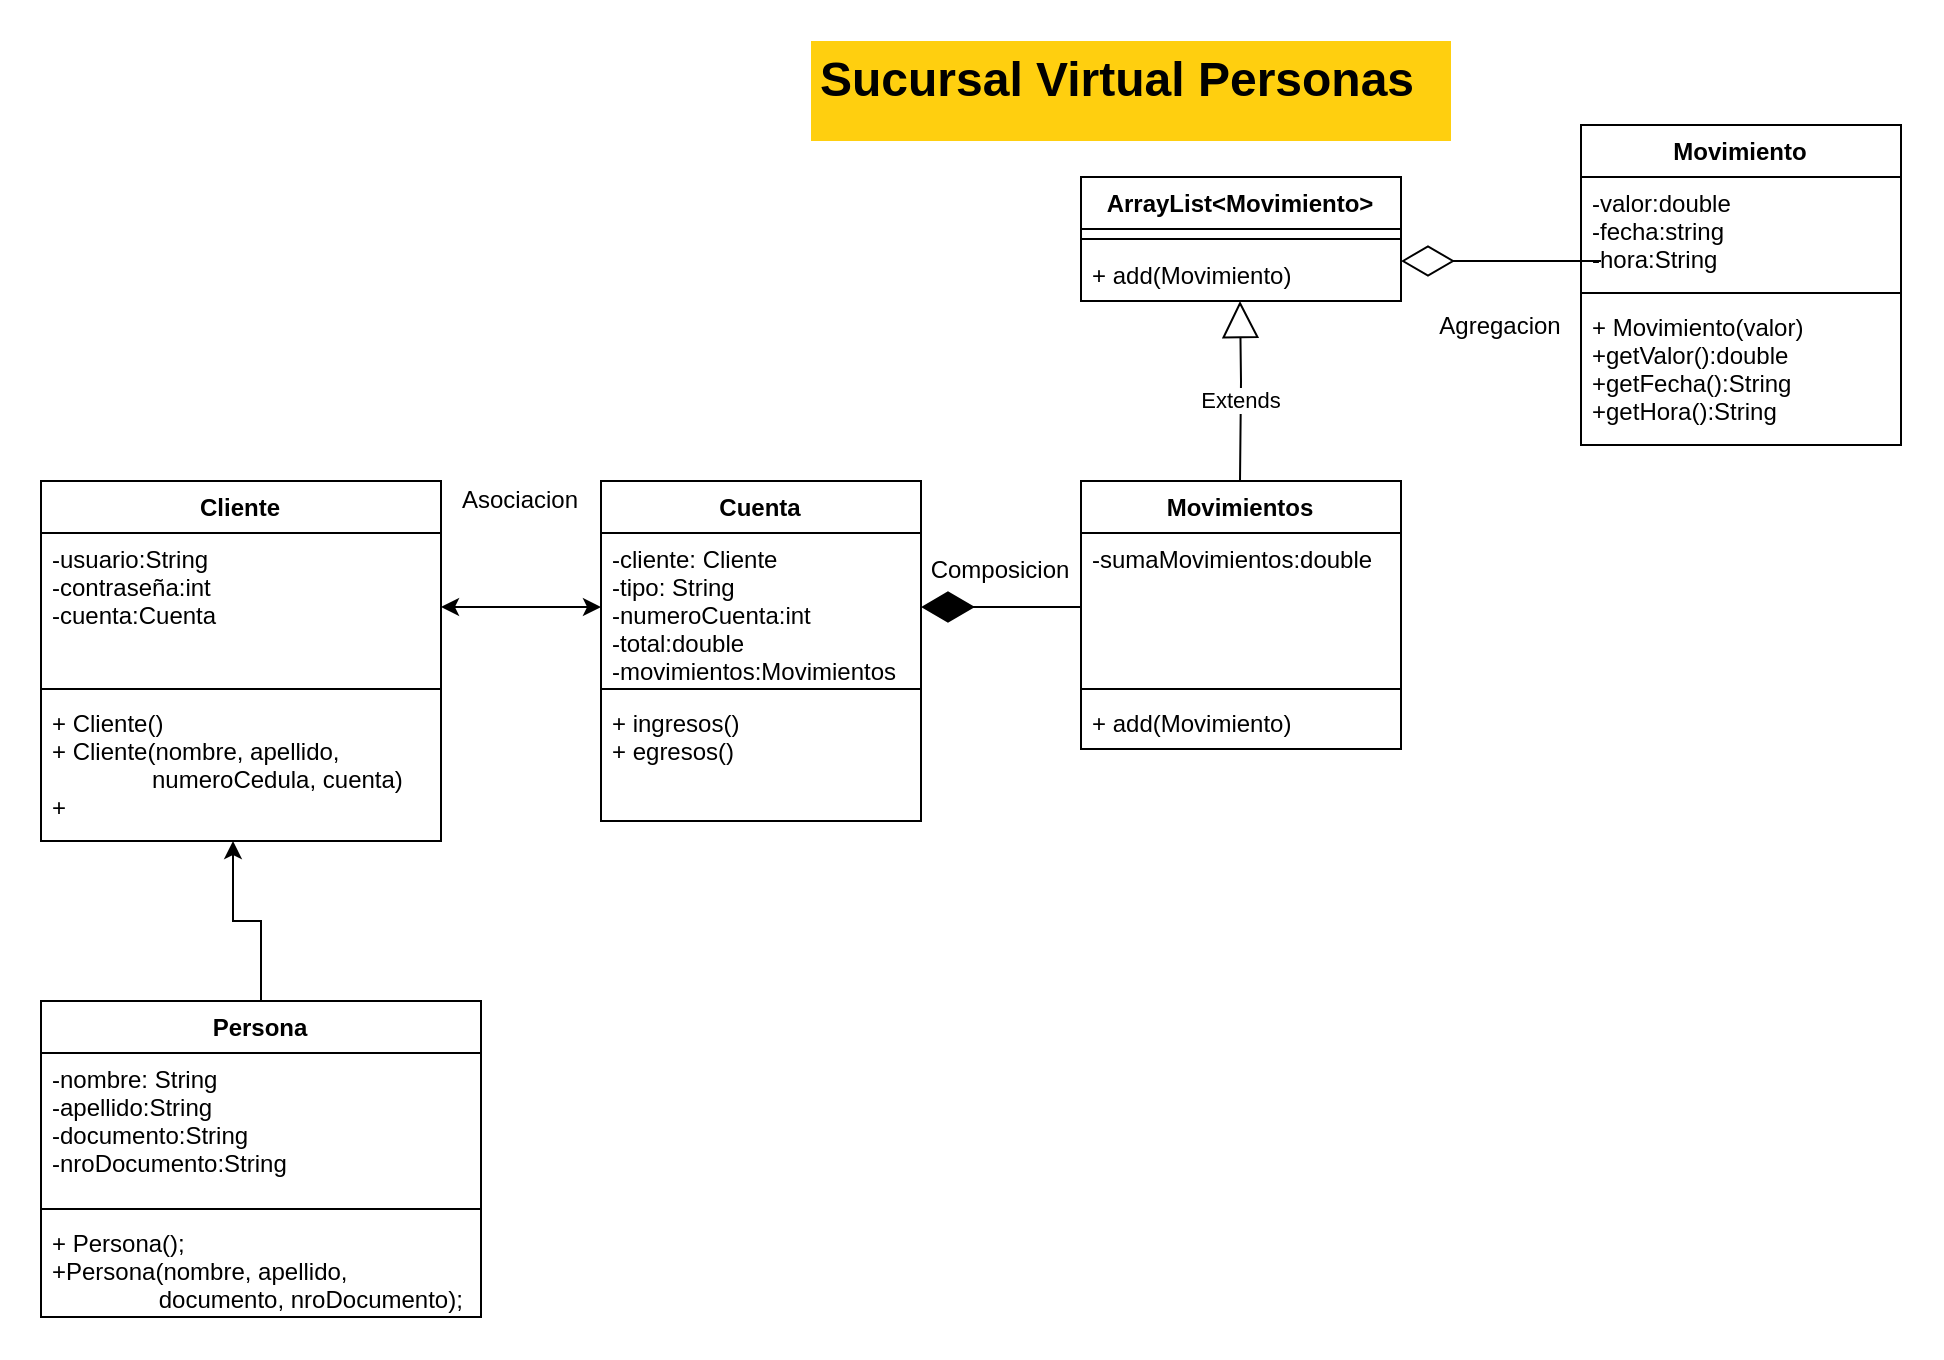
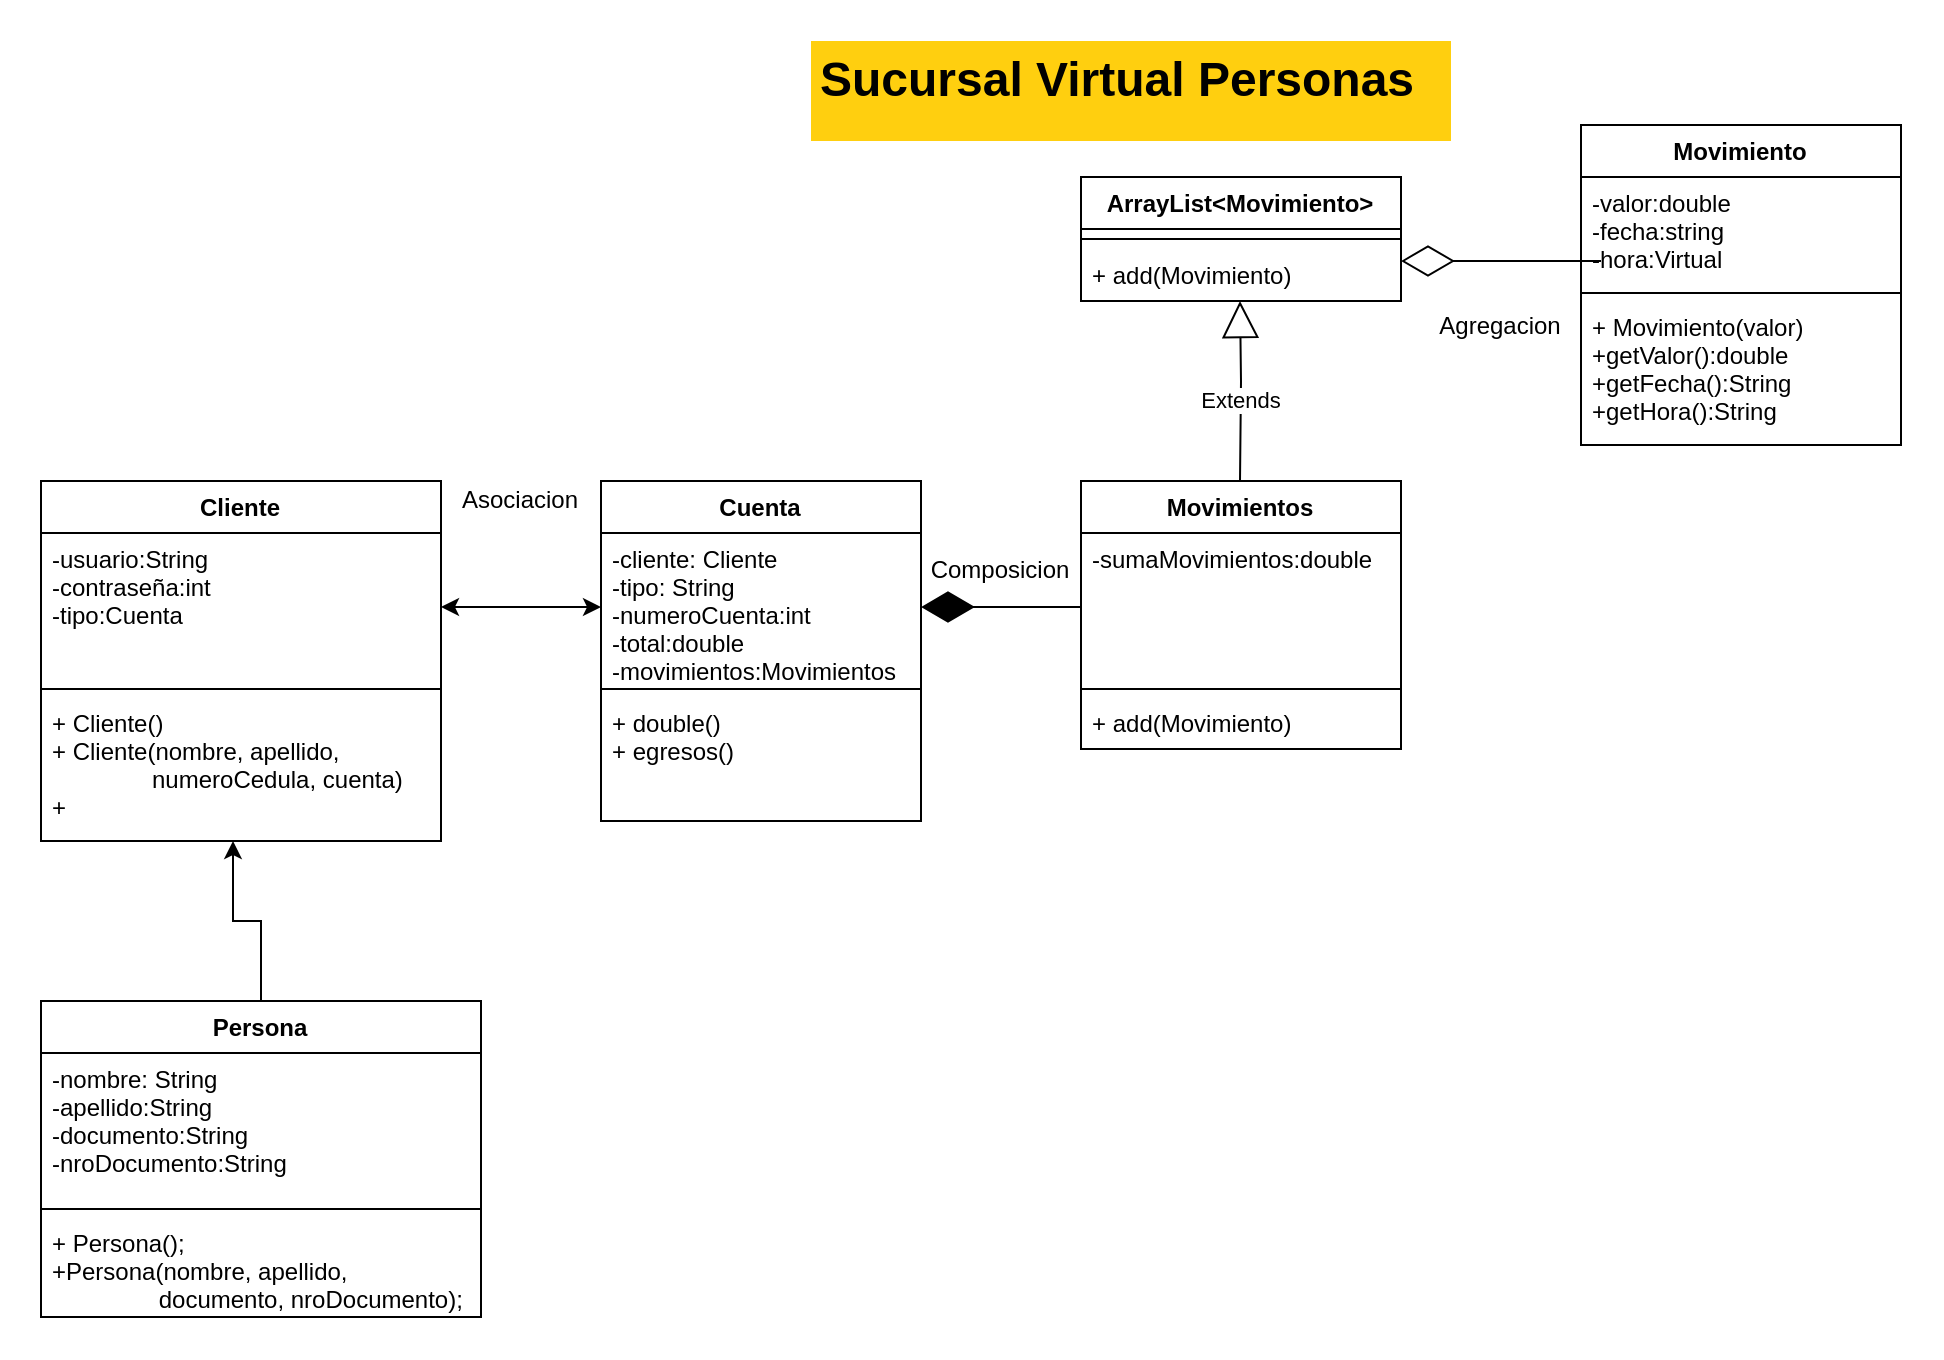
- <mxCell id="15" value="-valor:double&#10;-fecha:string&#10;-hora:String&#10;" style="text;strokeColor=none;fillColor=none;align=left;verticalAlign=top;spacingLeft=4;spacingRight=4;overflow=hidden;rotatable=0;points=[[0,0.5],[1,0.5]];portConstraint=eastwest;" parent="14" vertex="1"><mxGeometry y="26" width="160" height="54" as="geometry" /></mxCell>
+ <mxCell id="15" value="-valor:double&#10;-fecha:string&#10;-hora:Virtual&#10;" style="text;strokeColor=none;fillColor=none;align=left;verticalAlign=top;spacingLeft=4;spacingRight=4;overflow=hidden;rotatable=0;points=[[0,0.5],[1,0.5]];portConstraint=eastwest;" parent="14" vertex="1"><mxGeometry y="26" width="160" height="54" as="geometry" /></mxCell>
- <mxCell id="3" value="-usuario:String&#10;-contraseña:int&#10;-cuenta:Cuenta" style="text;strokeColor=none;fillColor=none;align=left;verticalAlign=top;spacingLeft=4;spacingRight=4;overflow=hidden;rotatable=0;points=[[0,0.5],[1,0.5]];portConstraint=eastwest;" parent="2" vertex="1"><mxGeometry y="26" width="200" height="74" as="geometry" /></mxCell>
+ <mxCell id="3" value="-usuario:String&#10;-contraseña:int&#10;-tipo:Cuenta" style="text;strokeColor=none;fillColor=none;align=left;verticalAlign=top;spacingLeft=4;spacingRight=4;overflow=hidden;rotatable=0;points=[[0,0.5],[1,0.5]];portConstraint=eastwest;" parent="2" vertex="1"><mxGeometry y="26" width="200" height="74" as="geometry" /></mxCell>
- <mxCell id="9" value="+ ingresos()&#10;+ egresos()" style="text;strokeColor=none;fillColor=none;align=left;verticalAlign=top;spacingLeft=4;spacingRight=4;overflow=hidden;rotatable=0;points=[[0,0.5],[1,0.5]];portConstraint=eastwest;" parent="6" vertex="1"><mxGeometry y="108" width="160" height="62" as="geometry" /></mxCell>
+ <mxCell id="9" value="+ double()&#10;+ egresos()" style="text;strokeColor=none;fillColor=none;align=left;verticalAlign=top;spacingLeft=4;spacingRight=4;overflow=hidden;rotatable=0;points=[[0,0.5],[1,0.5]];portConstraint=eastwest;" parent="6" vertex="1"><mxGeometry y="108" width="160" height="62" as="geometry" /></mxCell>
